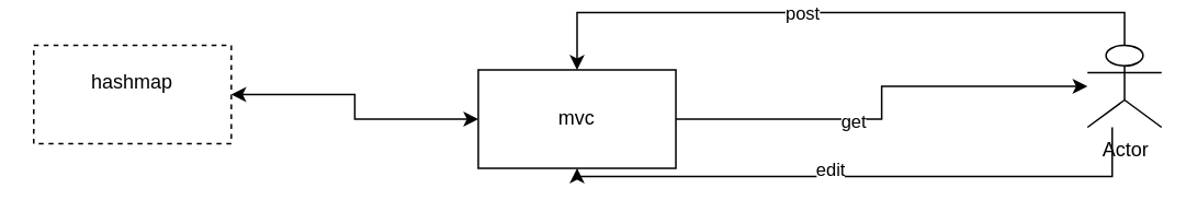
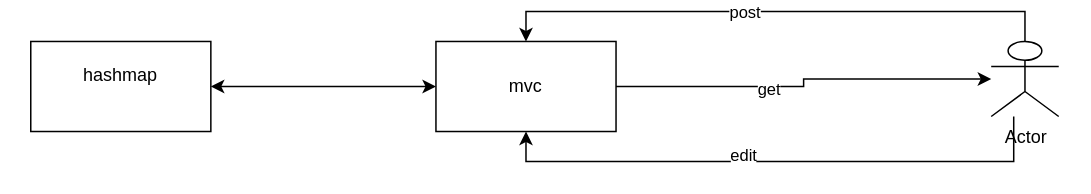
- <mxCell id="3" value="hashmap&lt;div&gt;&lt;br&gt;&lt;/div&gt;" style="rounded=0;whiteSpace=wrap;html=1;dashed=1;" vertex="1" parent="1"><mxGeometry x="20" y="20" width="120" height="60" as="geometry" /></mxCell>
+ <mxCell id="3" value="hashmap&lt;div&gt;&lt;br&gt;&lt;/div&gt;" style="rounded=0;whiteSpace=wrap;html=1;" vertex="1" parent="1"><mxGeometry x="20" y="20" width="120" height="60" as="geometry" /></mxCell>
- <mxCell id="6" value="mvc" style="rounded=0;whiteSpace=wrap;html=1;" vertex="1" parent="1"><mxGeometry x="290" y="35" width="120" height="60" as="geometry" /></mxCell>
+ <mxCell id="6" value="mvc" style="rounded=0;whiteSpace=wrap;html=1;" vertex="1" parent="1"><mxGeometry x="290" y="20" width="120" height="60" as="geometry" /></mxCell>
